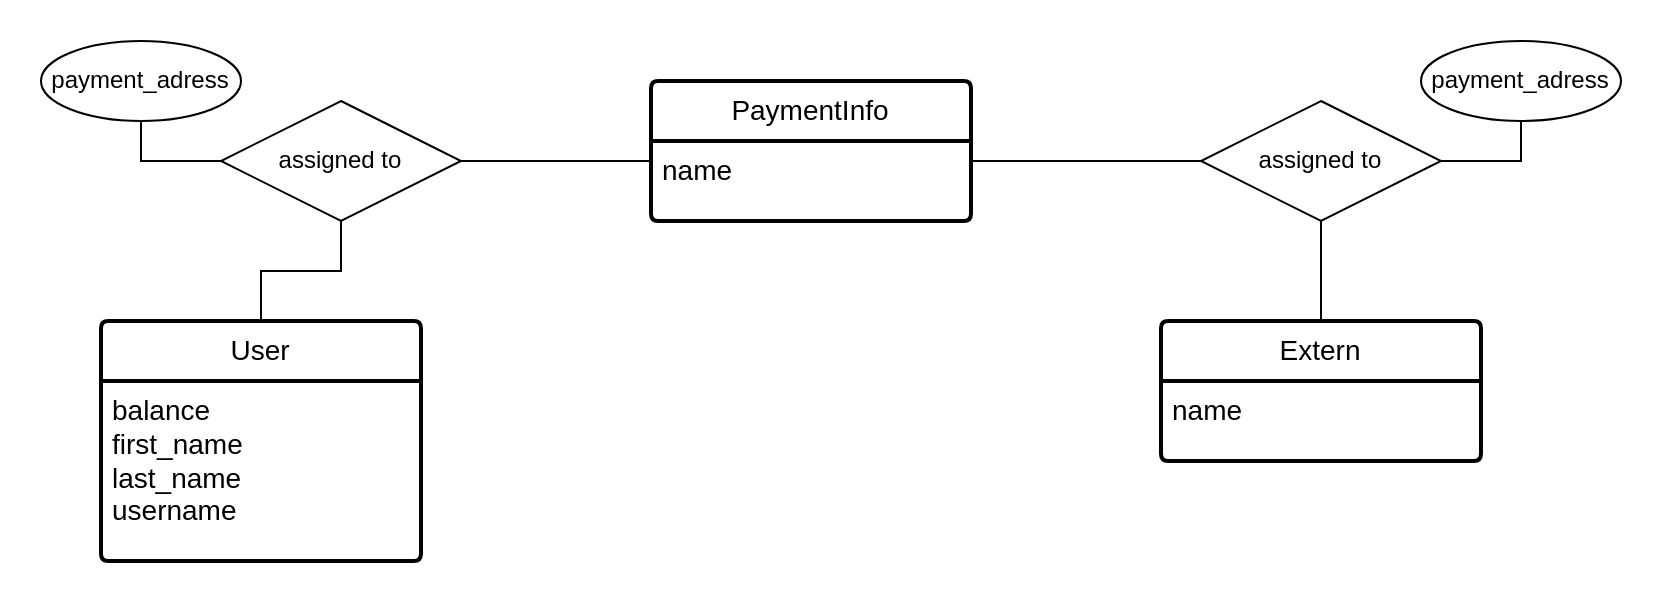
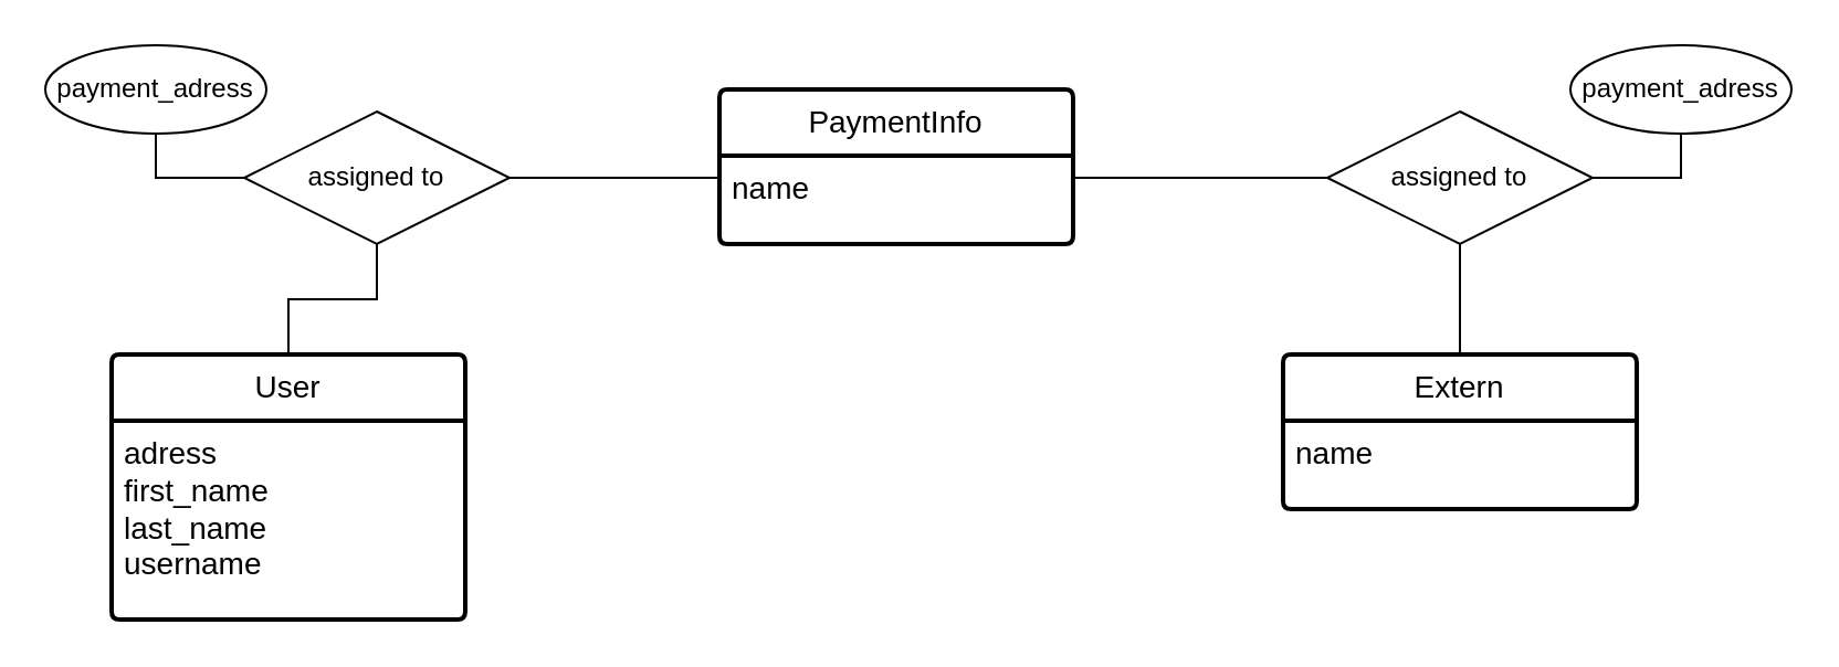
- <mxCell id="3" value="&lt;div&gt;&lt;font style=&quot;font-size: 14px;&quot;&gt;balance&lt;/font&gt;&lt;/div&gt;&lt;div&gt;&lt;font style=&quot;font-size: 14px;&quot;&gt;first_name&lt;/font&gt;&lt;/div&gt;&lt;div&gt;&lt;font style=&quot;font-size: 14px;&quot;&gt;last_name&lt;/font&gt;&lt;/div&gt;&lt;div&gt;&lt;font style=&quot;font-size: 14px;&quot;&gt;username&lt;/font&gt;&lt;/div&gt;" style="align=left;strokeColor=none;fillColor=none;spacingLeft=4;spacingRight=4;fontSize=12;verticalAlign=top;resizable=0;rotatable=0;part=1;html=1;whiteSpace=wrap;" vertex="1" parent="2"><mxGeometry y="30" width="160" height="90" as="geometry" /></mxCell>
+ <mxCell id="3" value="&lt;div&gt;&lt;font style=&quot;font-size: 14px;&quot;&gt;adress&lt;/font&gt;&lt;/div&gt;&lt;div&gt;&lt;font style=&quot;font-size: 14px;&quot;&gt;first_name&lt;/font&gt;&lt;/div&gt;&lt;div&gt;&lt;font style=&quot;font-size: 14px;&quot;&gt;last_name&lt;/font&gt;&lt;/div&gt;&lt;div&gt;&lt;font style=&quot;font-size: 14px;&quot;&gt;username&lt;/font&gt;&lt;/div&gt;" style="align=left;strokeColor=none;fillColor=none;spacingLeft=4;spacingRight=4;fontSize=12;verticalAlign=top;resizable=0;rotatable=0;part=1;html=1;whiteSpace=wrap;" vertex="1" parent="2"><mxGeometry y="30" width="160" height="90" as="geometry" /></mxCell>
